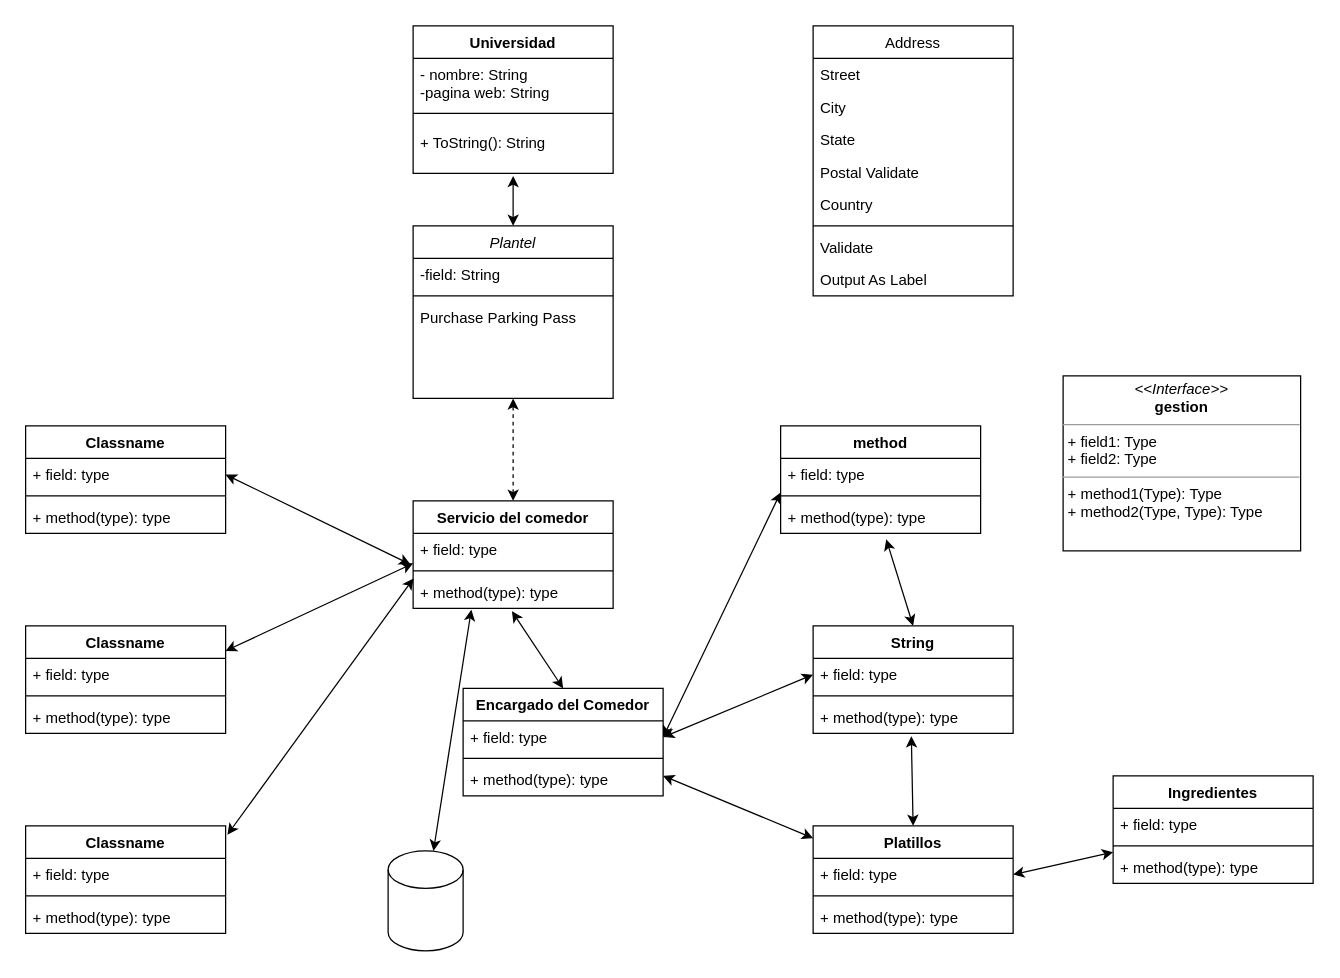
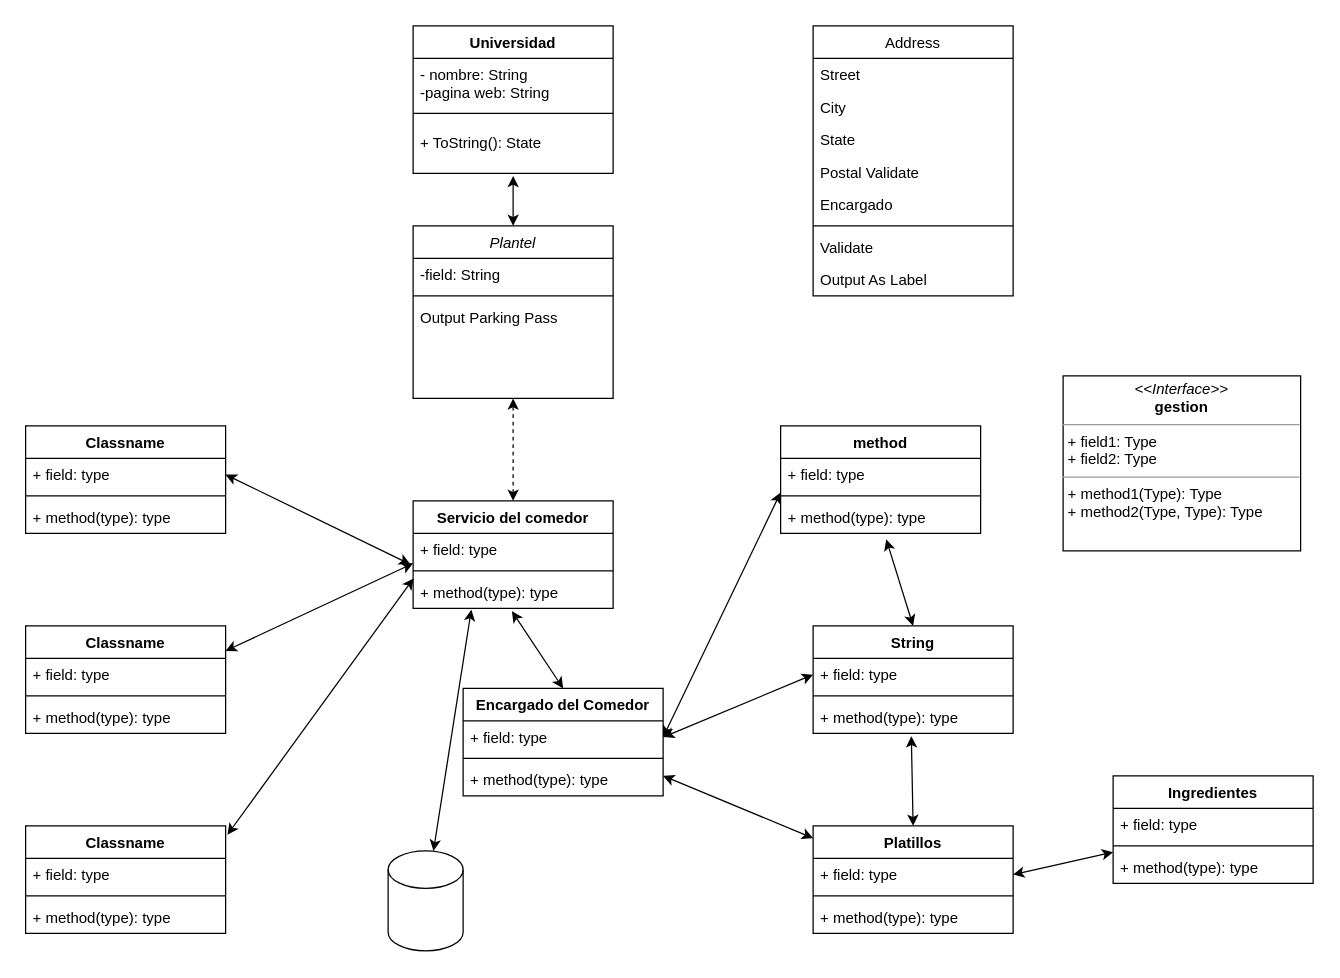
- <mxCell id="18" value="+ ToString(): String" style="text;strokeColor=none;fillColor=none;align=left;verticalAlign=top;spacingLeft=4;spacingRight=4;overflow=hidden;rotatable=0;points=[[0,0.5],[1,0.5]];portConstraint=eastwest;" vertex="1" parent="15"><mxGeometry y="80" width="160" height="38" as="geometry" /></mxCell>
+ <mxCell id="18" value="+ ToString(): State" style="text;strokeColor=none;fillColor=none;align=left;verticalAlign=top;spacingLeft=4;spacingRight=4;overflow=hidden;rotatable=0;points=[[0,0.5],[1,0.5]];portConstraint=eastwest;" vertex="1" parent="15"><mxGeometry y="80" width="160" height="38" as="geometry" /></mxCell>
- <mxCell id="11" value="Country" style="text;align=left;verticalAlign=top;spacingLeft=4;spacingRight=4;overflow=hidden;rotatable=0;points=[[0,0.5],[1,0.5]];portConstraint=eastwest;rounded=0;shadow=0;html=0;" parent="6" vertex="1"><mxGeometry y="130" width="160" height="26" as="geometry" /></mxCell>
+ <mxCell id="11" value="Encargado" style="text;align=left;verticalAlign=top;spacingLeft=4;spacingRight=4;overflow=hidden;rotatable=0;points=[[0,0.5],[1,0.5]];portConstraint=eastwest;rounded=0;shadow=0;html=0;" parent="6" vertex="1"><mxGeometry y="130" width="160" height="26" as="geometry" /></mxCell>
- <mxCell id="5" value="Purchase Parking Pass" style="text;align=left;verticalAlign=top;spacingLeft=4;spacingRight=4;overflow=hidden;rotatable=0;points=[[0,0.5],[1,0.5]];portConstraint=eastwest;" parent="2" vertex="1"><mxGeometry y="60" width="160" height="26" as="geometry" /></mxCell>
+ <mxCell id="5" value="Output Parking Pass" style="text;align=left;verticalAlign=top;spacingLeft=4;spacingRight=4;overflow=hidden;rotatable=0;points=[[0,0.5],[1,0.5]];portConstraint=eastwest;" parent="2" vertex="1"><mxGeometry y="60" width="160" height="26" as="geometry" /></mxCell>
